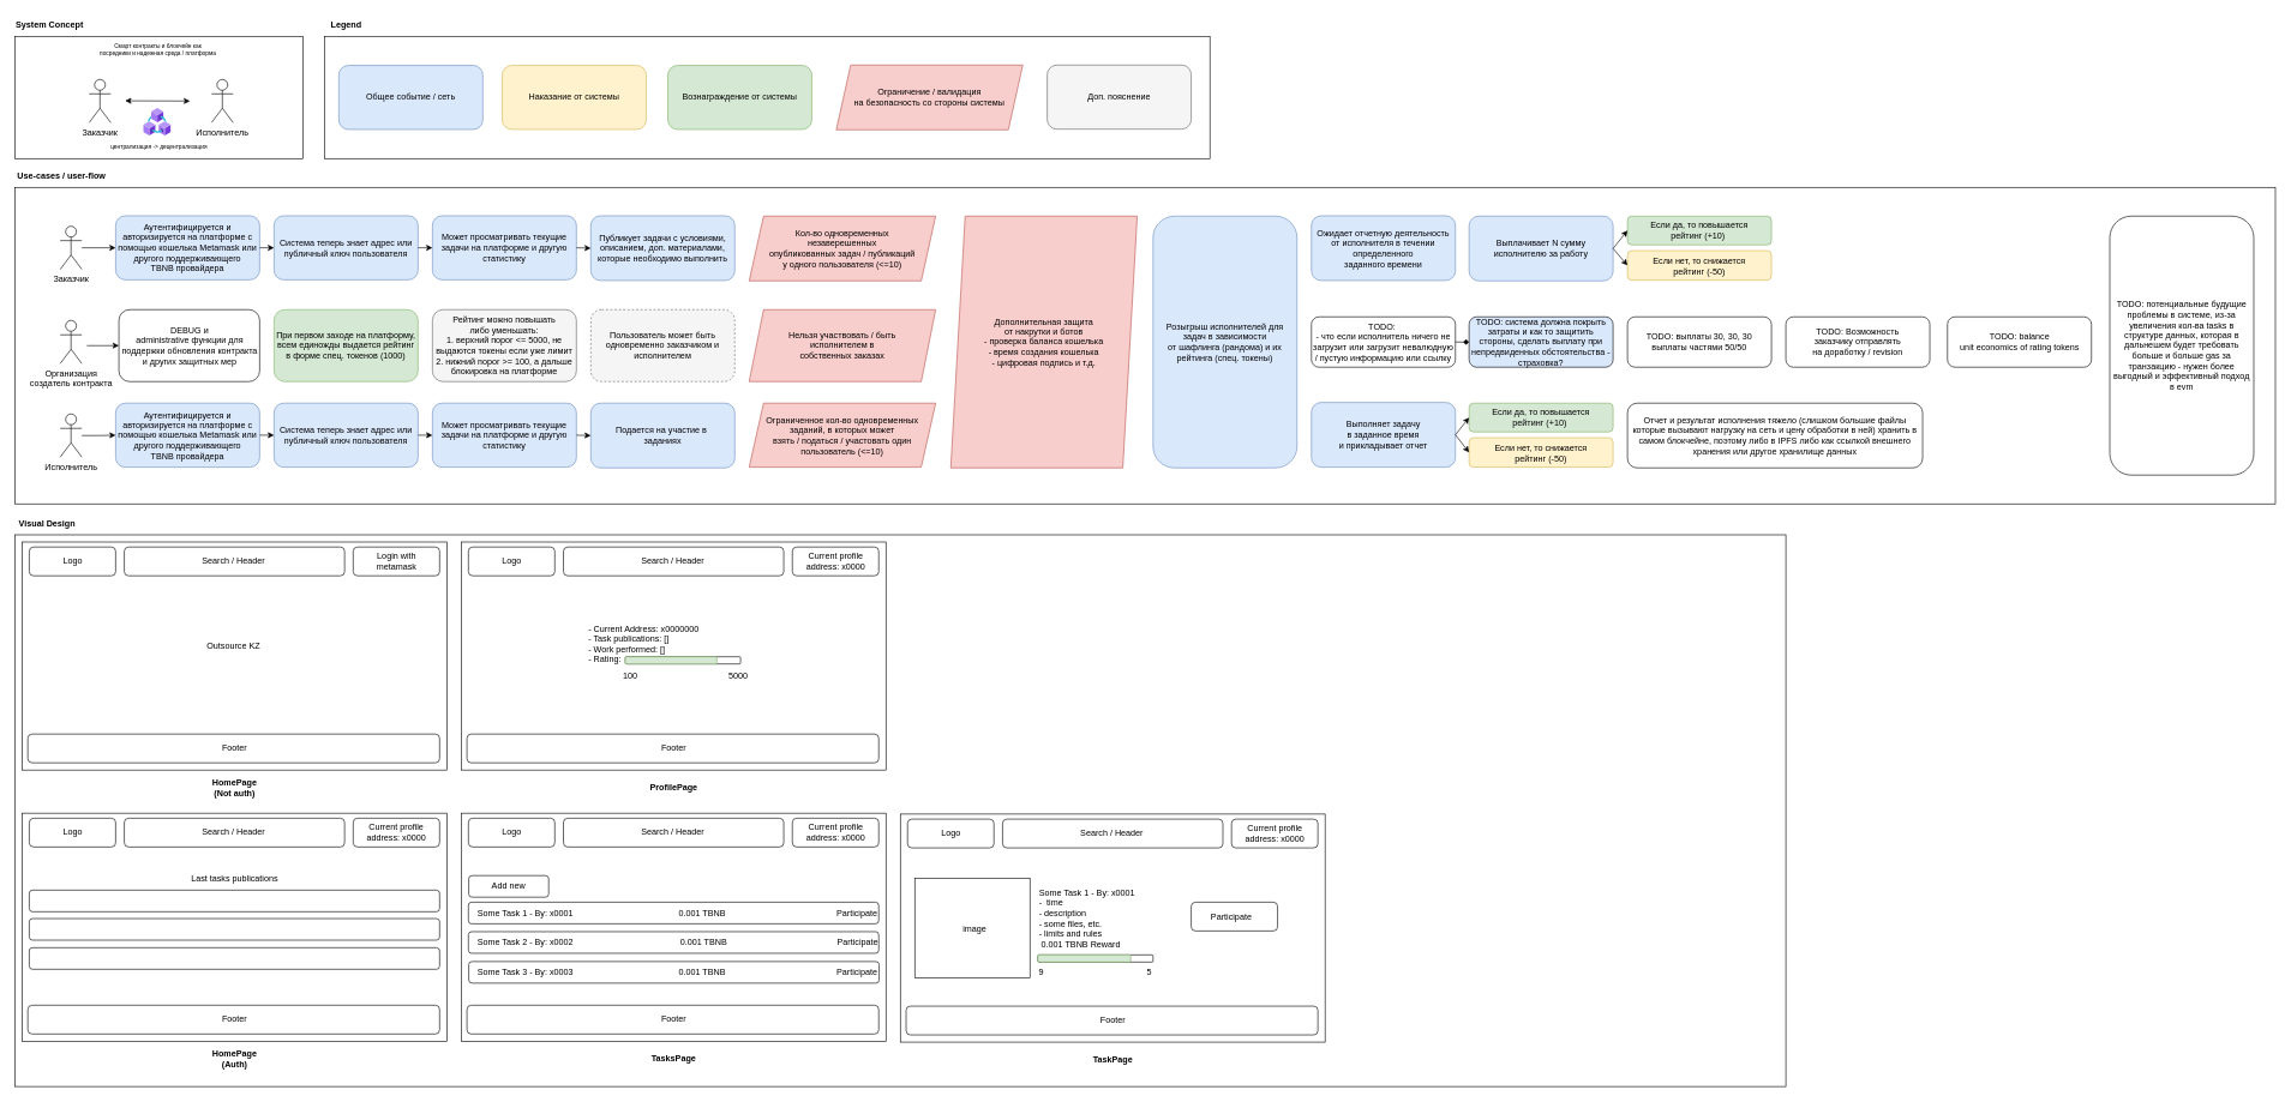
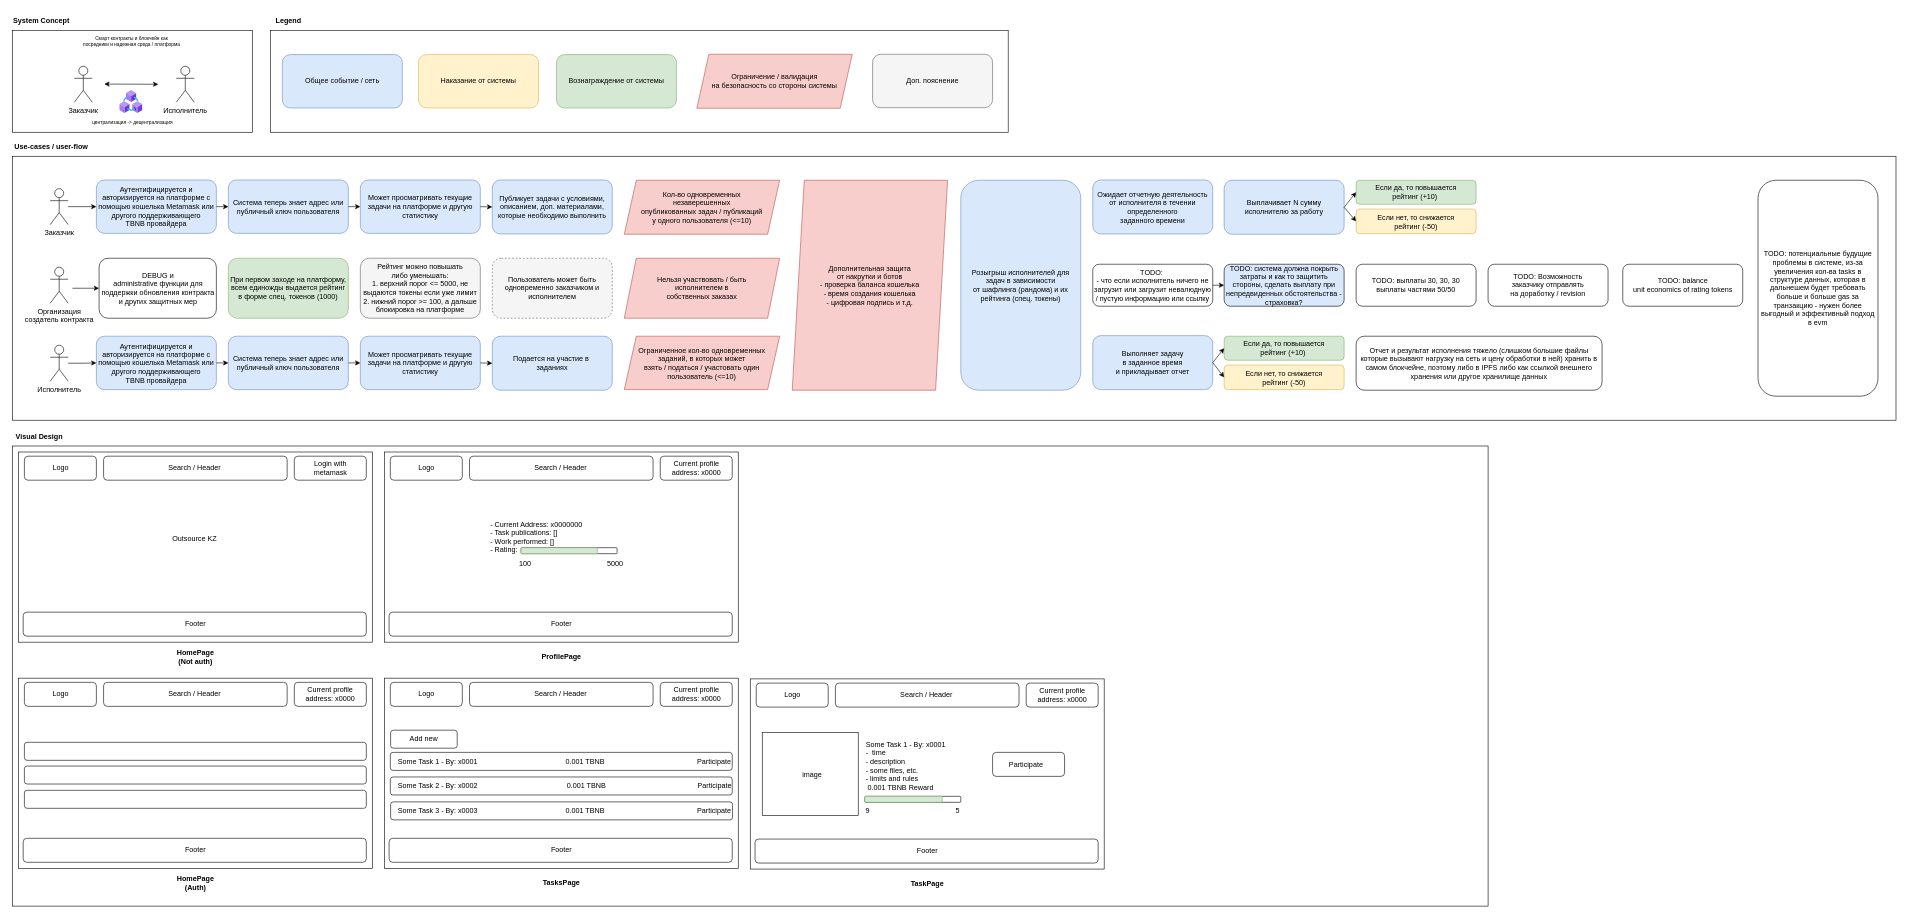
- <mxCell id="147" value="" style="endArrow=diamond;html=1;rounded=0;exitX=1;exitY=0.5;exitDx=0;exitDy=0;entryX=0;entryY=0.5;entryDx=0;entryDy=0;" edge="1" parent="1" source="54" target="55"><mxGeometry width="50" height="50" relative="1" as="geometry"><mxPoint x="2130" y="580" as="sourcePoint" /><mxPoint x="2180" y="530" as="targetPoint" /></mxGeometry></mxCell>
+ <mxCell id="147" value="" style="endArrow=classic;html=1;rounded=0;exitX=1;exitY=0.5;exitDx=0;exitDy=0;entryX=0;entryY=0.5;entryDx=0;entryDy=0;" edge="1" parent="1" source="54" target="55"><mxGeometry width="50" height="50" relative="1" as="geometry"><mxPoint x="2130" y="580" as="sourcePoint" /><mxPoint x="2180" y="530" as="targetPoint" /></mxGeometry></mxCell>
- <mxCell id="83" value="Last tasks publications" style="text;html=1;align=center;verticalAlign=middle;whiteSpace=wrap;rounded=0;" parent="1" vertex="1"><mxGeometry x="253.63" y="1207" width="142.75" height="30" as="geometry" /></mxCell>
